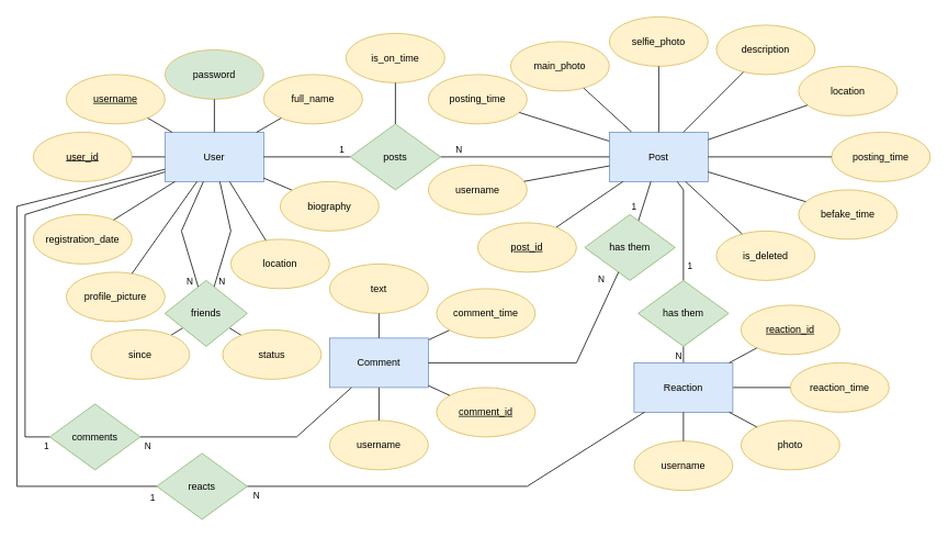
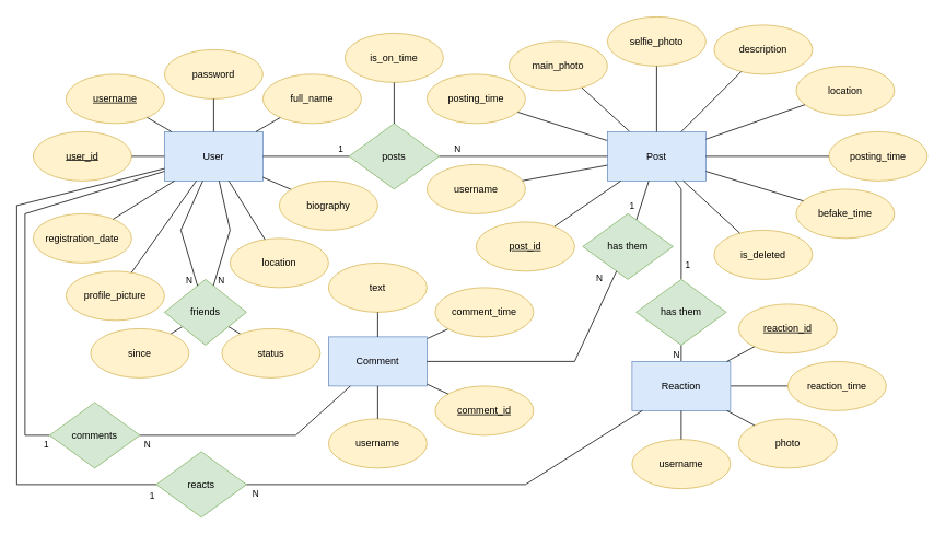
- <mxCell id="4" value="password" style="ellipse;whiteSpace=wrap;html=1;fillColor=#d5e8d4;strokeColor=#d6b656;" parent="1" vertex="1"><mxGeometry x="200" y="60" width="120" height="60" as="geometry" /></mxCell>
+ <mxCell id="4" value="password" style="ellipse;whiteSpace=wrap;html=1;fillColor=#fff2cc;strokeColor=#d6b656;" parent="1" vertex="1"><mxGeometry x="200" y="60" width="120" height="60" as="geometry" /></mxCell>
